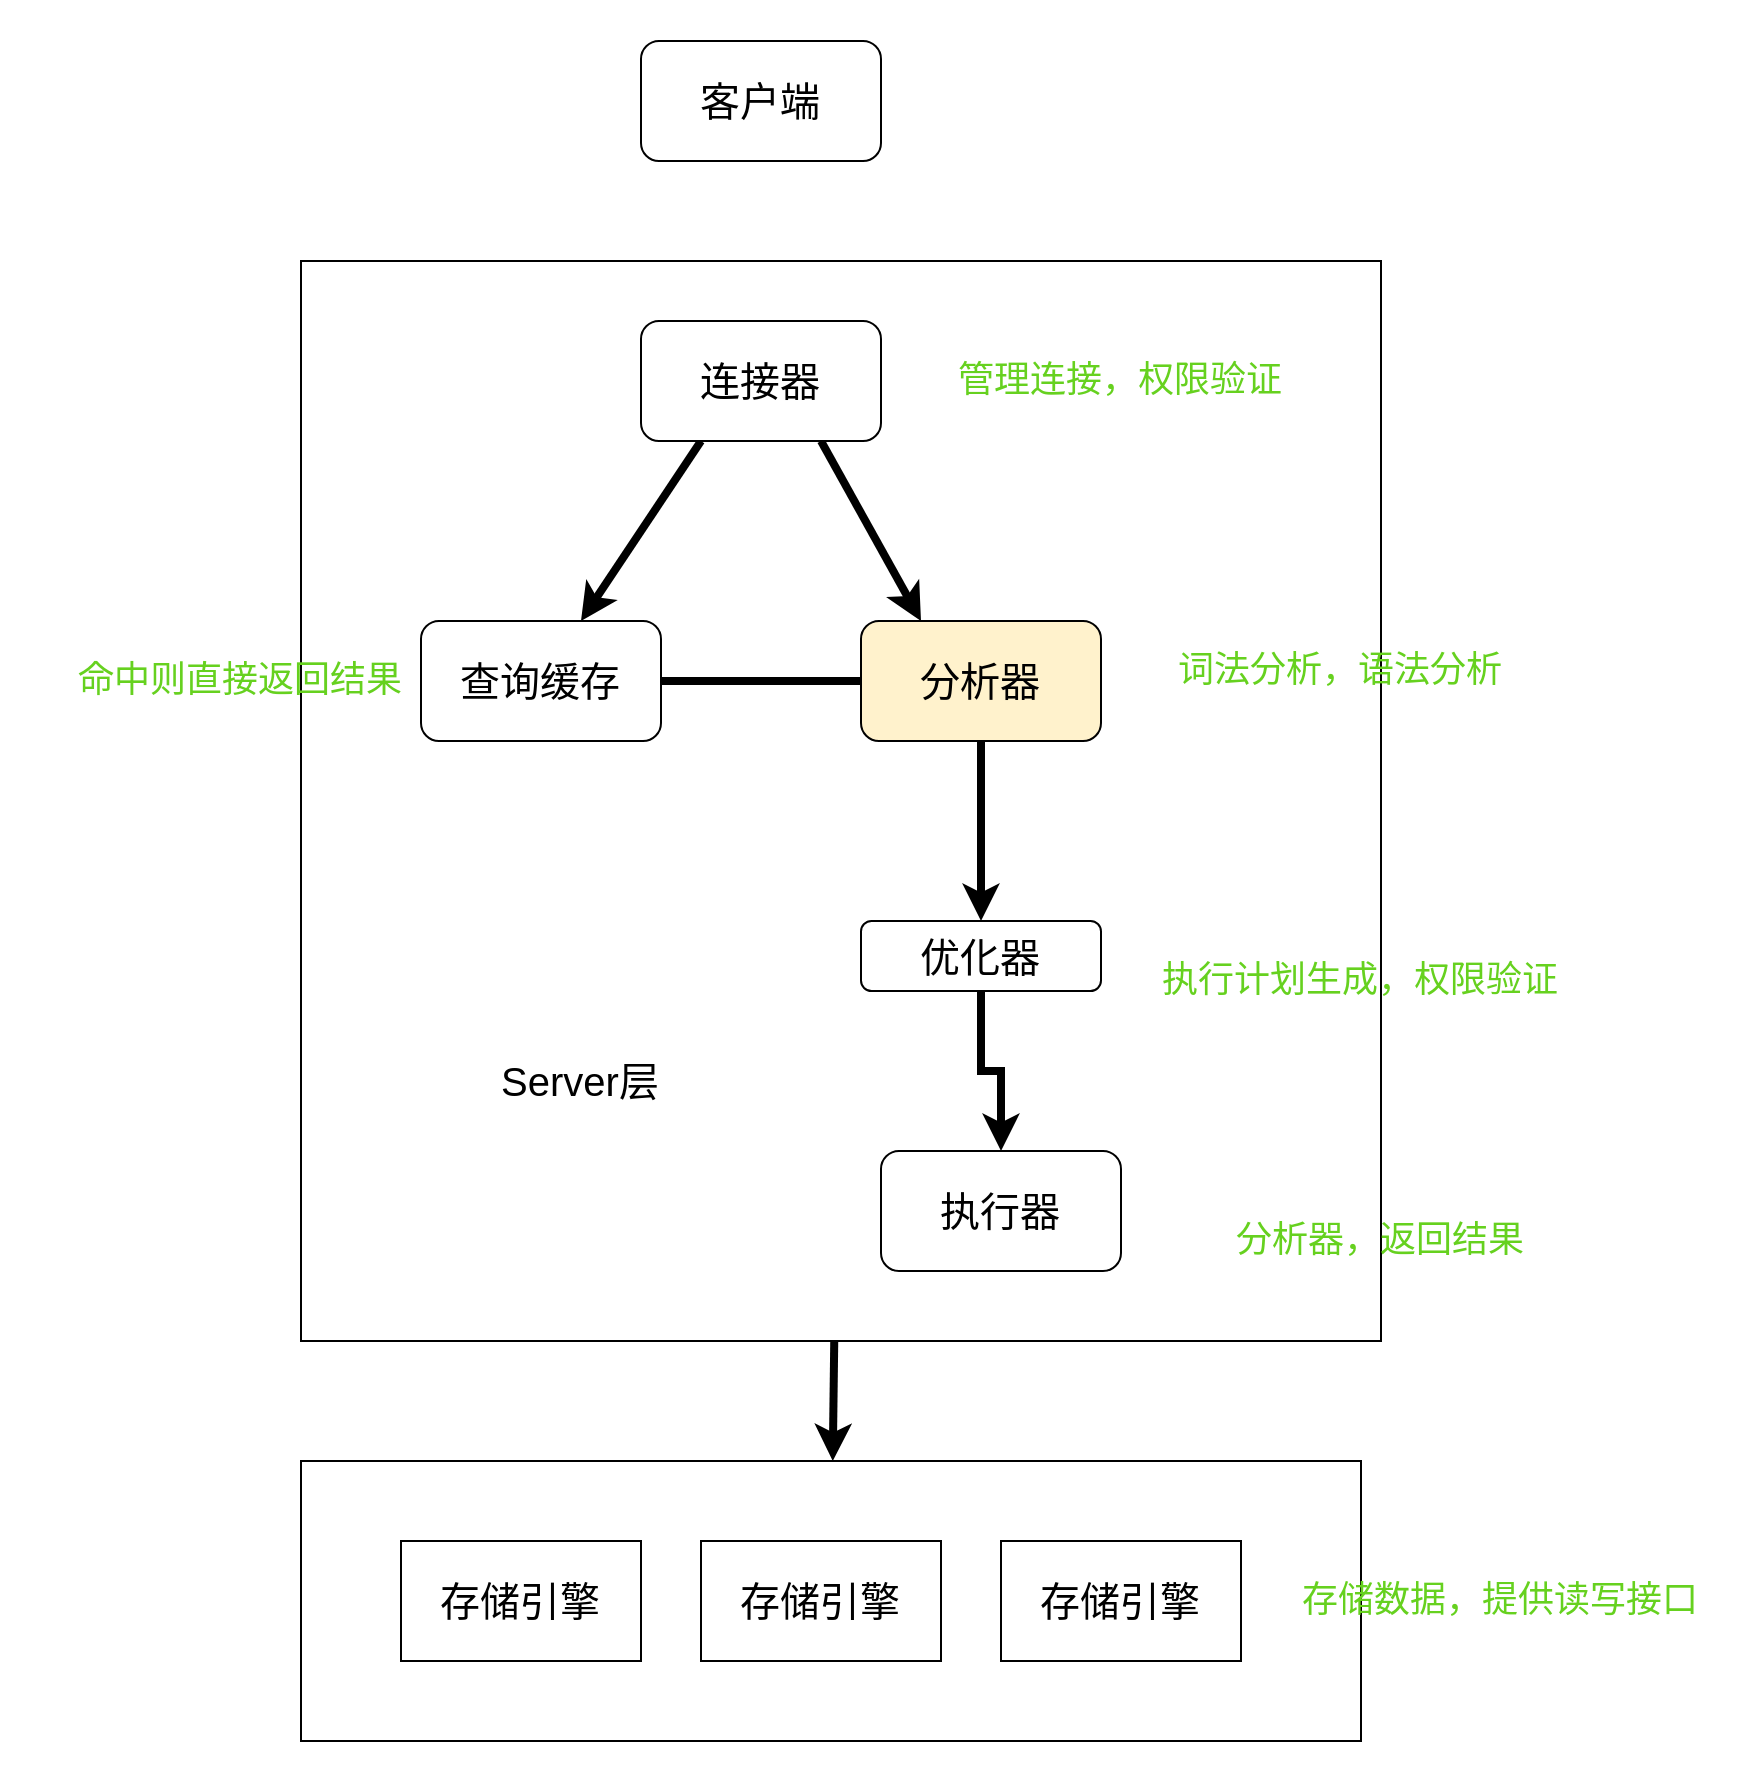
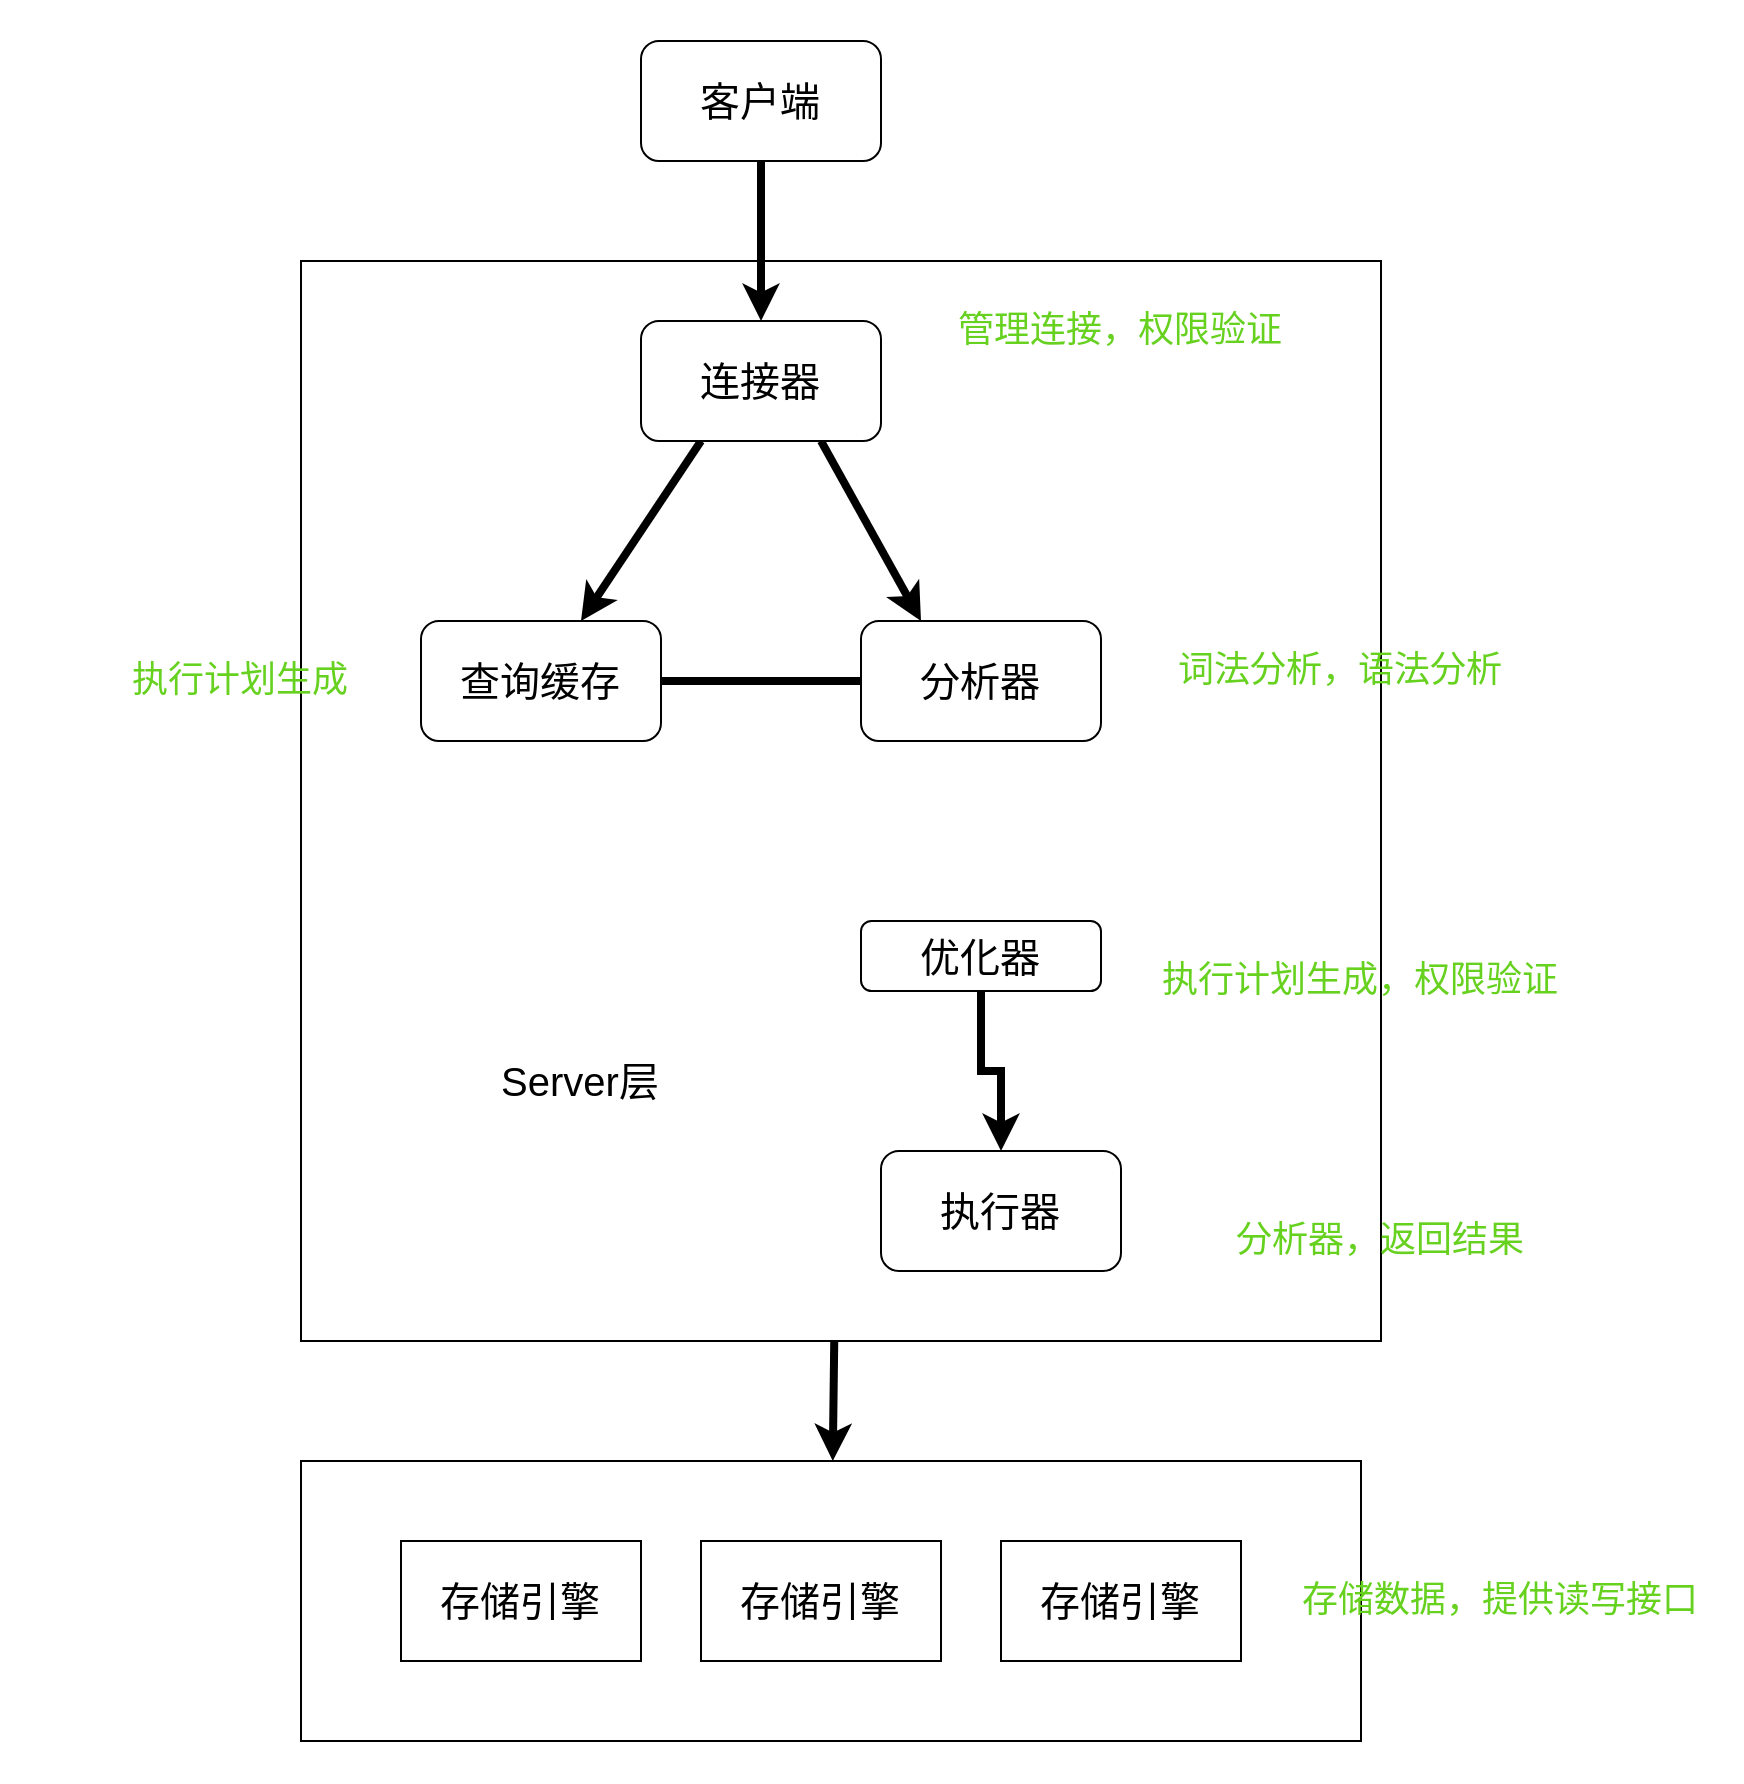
+ <mxCell id="21" style="edgeStyle=orthogonalEdgeStyle;rounded=0;orthogonalLoop=1;jettySize=auto;html=1;exitX=0.5;exitY=1;exitDx=0;exitDy=0;strokeWidth=4;" parent="2" source="22" target="7" edge="1"><mxGeometry relative="1" as="geometry" /></mxCell>
- <mxCell id="16" value="&lt;font style=&quot;font-size: 18px;&quot;&gt;管理连接，权限验证&lt;/font&gt;" style="text;html=1;align=center;verticalAlign=middle;whiteSpace=wrap;rounded=0;fontColor=#66d11f;" parent="3" vertex="1"><mxGeometry x="440" y="45" width="200" height="30" as="geometry" /></mxCell>
+ <mxCell id="16" value="&lt;font style=&quot;font-size: 18px;&quot;&gt;管理连接，权限验证&lt;/font&gt;" style="text;html=1;align=center;verticalAlign=middle;whiteSpace=wrap;rounded=0;fontColor=#66d11f;" parent="3" vertex="1"><mxGeometry x="440" y="20" width="200" height="30" as="geometry" /></mxCell>
- <mxCell id="20" value="&lt;font style=&quot;font-size: 18px;&quot;&gt;命中则直接返回结果&lt;/font&gt;" style="text;html=1;align=center;verticalAlign=middle;whiteSpace=wrap;rounded=0;fontColor=#66d11f;" parent="3" vertex="1"><mxGeometry y="195" width="200" height="30" as="geometry" /></mxCell>
+ <mxCell id="20" value="&lt;font style=&quot;font-size: 18px;&quot;&gt;执行计划生成&lt;/font&gt;" style="text;html=1;align=center;verticalAlign=middle;whiteSpace=wrap;rounded=0;fontColor=#66d11f;" parent="3" vertex="1"><mxGeometry y="195" width="200" height="30" as="geometry" /></mxCell>
- <mxCell id="11" value="&lt;font style=&quot;font-size: 20px;&quot;&gt;分析器&lt;/font&gt;" style="rounded=1;whiteSpace=wrap;html=1;fillColor=#fff2cc;" parent="3" vertex="1"><mxGeometry x="410" y="180" width="120" height="60" as="geometry" /></mxCell>
+ <mxCell id="11" value="&lt;font style=&quot;font-size: 20px;&quot;&gt;分析器&lt;/font&gt;" style="rounded=1;whiteSpace=wrap;html=1;" parent="3" vertex="1"><mxGeometry x="410" y="180" width="120" height="60" as="geometry" /></mxCell>
- <mxCell id="10" style="edgeStyle=orthogonalEdgeStyle;rounded=0;orthogonalLoop=1;jettySize=auto;html=1;exitX=0.5;exitY=1;exitDx=0;exitDy=0;entryX=0.5;entryY=0;entryDx=0;entryDy=0;strokeWidth=4;" parent="3" source="11" target="13" edge="1"><mxGeometry relative="1" as="geometry" /></mxCell>
